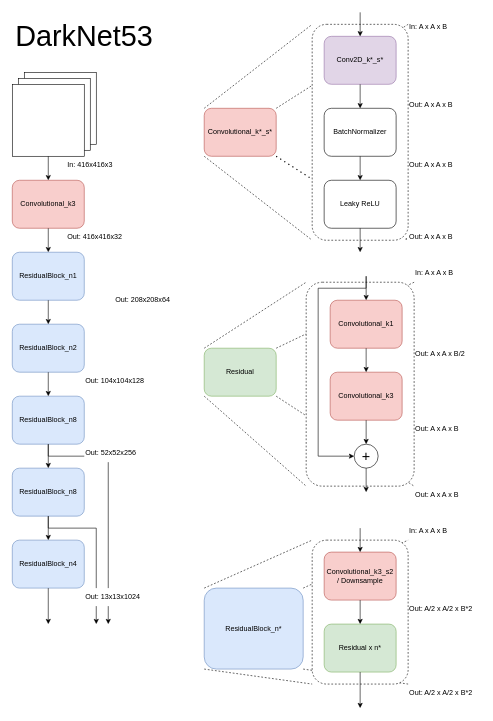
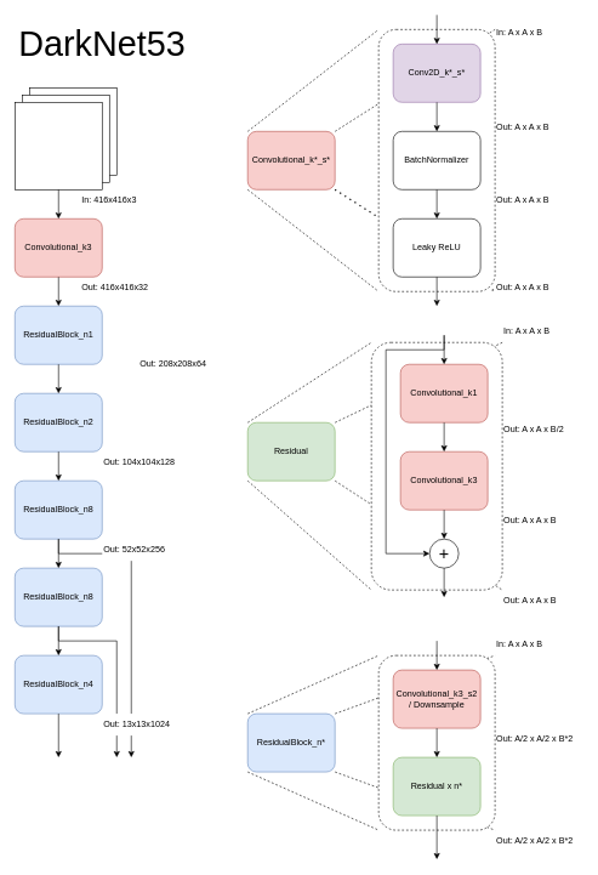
- <mxCell id="46" value="ResidualBlock_n*" style="rounded=1;whiteSpace=wrap;html=1;fillColor=#dae8fc;strokeColor=#6c8ebf;" parent="1" vertex="1"><mxGeometry x="340" y="980" width="165" height="135" as="geometry" /></mxCell>
+ <mxCell id="46" value="ResidualBlock_n*" style="rounded=1;whiteSpace=wrap;html=1;fillColor=#dae8fc;strokeColor=#6c8ebf;" parent="1" vertex="1"><mxGeometry x="340" y="980" width="120" height="80" as="geometry" /></mxCell>
